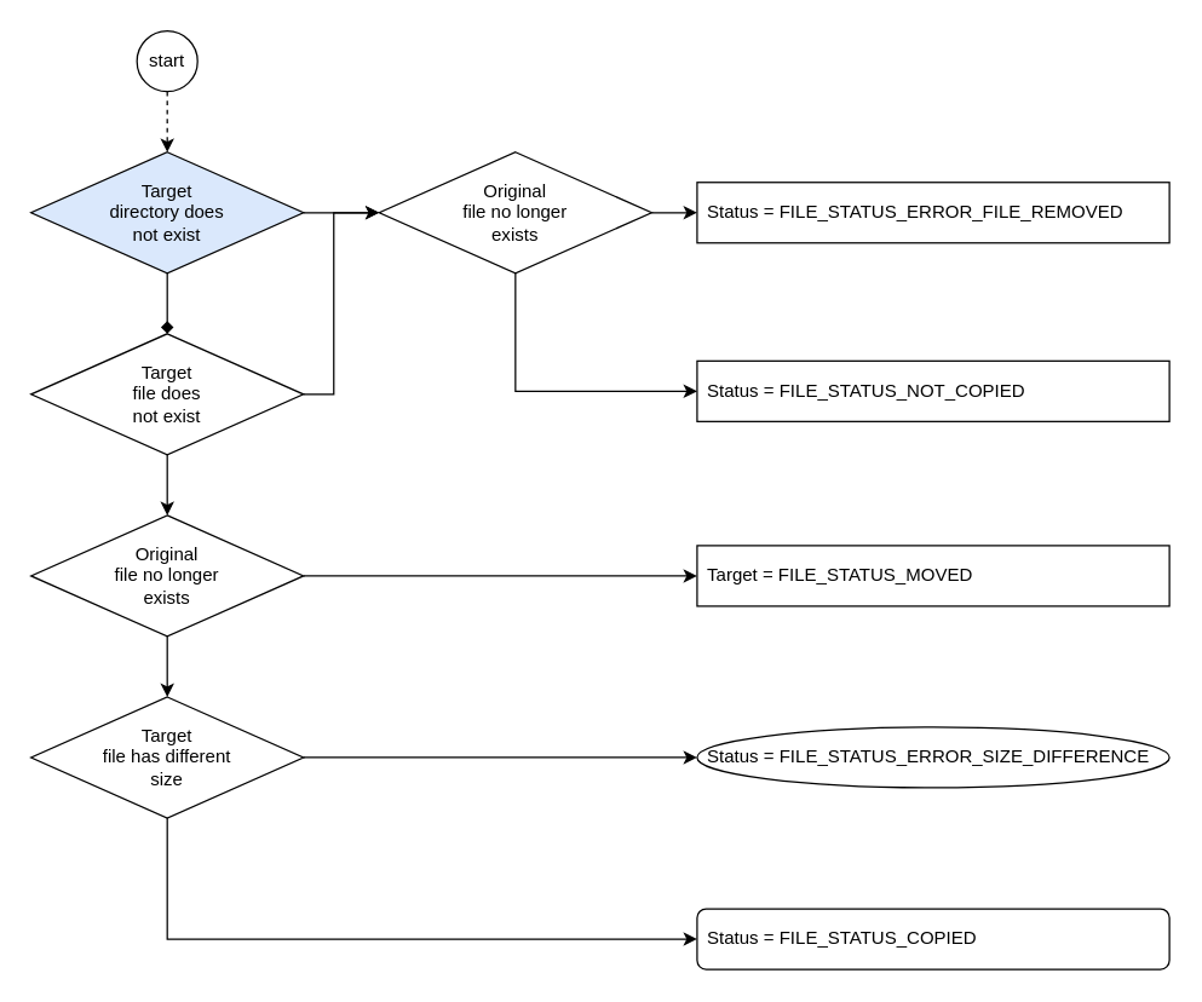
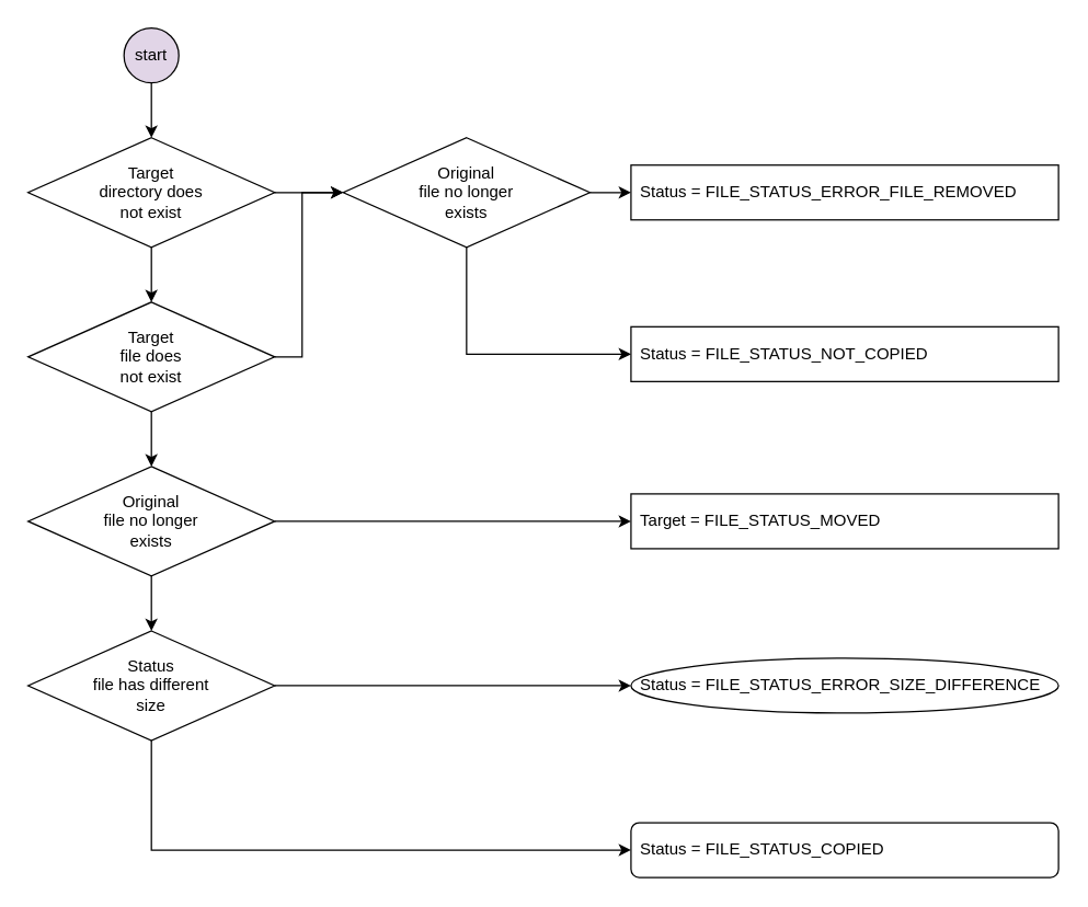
- <mxCell id="20" value="start" style="ellipse;whiteSpace=wrap;html=1;aspect=fixed;" vertex="1" parent="1"><mxGeometry x="90" y="20" width="40" height="40" as="geometry" /></mxCell>
+ <mxCell id="20" value="start" style="ellipse;whiteSpace=wrap;html=1;aspect=fixed;fillColor=#e1d5e7;" vertex="1" parent="1"><mxGeometry x="90" y="20" width="40" height="40" as="geometry" /></mxCell>
- <mxCell id="19" style="edgeStyle=orthogonalEdgeStyle;rounded=0;orthogonalLoop=1;jettySize=auto;html=1;entryX=0.5;entryY=0;entryDx=0;entryDy=0;dashed=1;" edge="1" parent="1" source="20" target="4"><mxGeometry relative="1" as="geometry" /></mxCell>
+ <mxCell id="19" style="edgeStyle=orthogonalEdgeStyle;rounded=0;orthogonalLoop=1;jettySize=auto;html=1;entryX=0.5;entryY=0;entryDx=0;entryDy=0;" edge="1" parent="1" source="20" target="4"><mxGeometry relative="1" as="geometry" /></mxCell>
- <mxCell id="4" value="Target&lt;br&gt;directory does &lt;br&gt;not exist" style="rhombus;whiteSpace=wrap;html=1;spacing=12;spacingTop=12;spacingLeft=16;spacingBottom=12;spacingRight=16;fillColor=#dae8fc;" vertex="1" parent="1"><mxGeometry x="20" y="100" width="180" height="80" as="geometry" /></mxCell>
+ <mxCell id="4" value="Target&lt;br&gt;directory does &lt;br&gt;not exist" style="rhombus;whiteSpace=wrap;html=1;spacing=12;spacingTop=12;spacingLeft=16;spacingBottom=12;spacingRight=16;" vertex="1" parent="1"><mxGeometry x="20" y="100" width="180" height="80" as="geometry" /></mxCell>
- <mxCell id="3" style="edgeStyle=orthogonalEdgeStyle;rounded=0;orthogonalLoop=1;jettySize=auto;html=1;entryX=0.5;entryY=0;entryDx=0;entryDy=0;endArrow=diamond;" edge="1" parent="1" source="4" target="8"><mxGeometry relative="1" as="geometry" /></mxCell>
+ <mxCell id="3" style="edgeStyle=orthogonalEdgeStyle;rounded=0;orthogonalLoop=1;jettySize=auto;html=1;entryX=0.5;entryY=0;entryDx=0;entryDy=0;" edge="1" parent="1" source="4" target="8"><mxGeometry relative="1" as="geometry" /></mxCell>
- <mxCell id="12" value="Target&lt;br&gt;file has different&lt;br&gt;size" style="rhombus;whiteSpace=wrap;html=1;spacing=12;spacingTop=12;spacingLeft=16;spacingBottom=12;spacingRight=16;" vertex="1" parent="1"><mxGeometry x="20" y="460" width="180" height="80" as="geometry" /></mxCell>
+ <mxCell id="12" value="Status&lt;br&gt;file has different&lt;br&gt;size" style="rhombus;whiteSpace=wrap;html=1;spacing=12;spacingTop=12;spacingLeft=16;spacingBottom=12;spacingRight=16;" vertex="1" parent="1"><mxGeometry x="20" y="460" width="180" height="80" as="geometry" /></mxCell>
